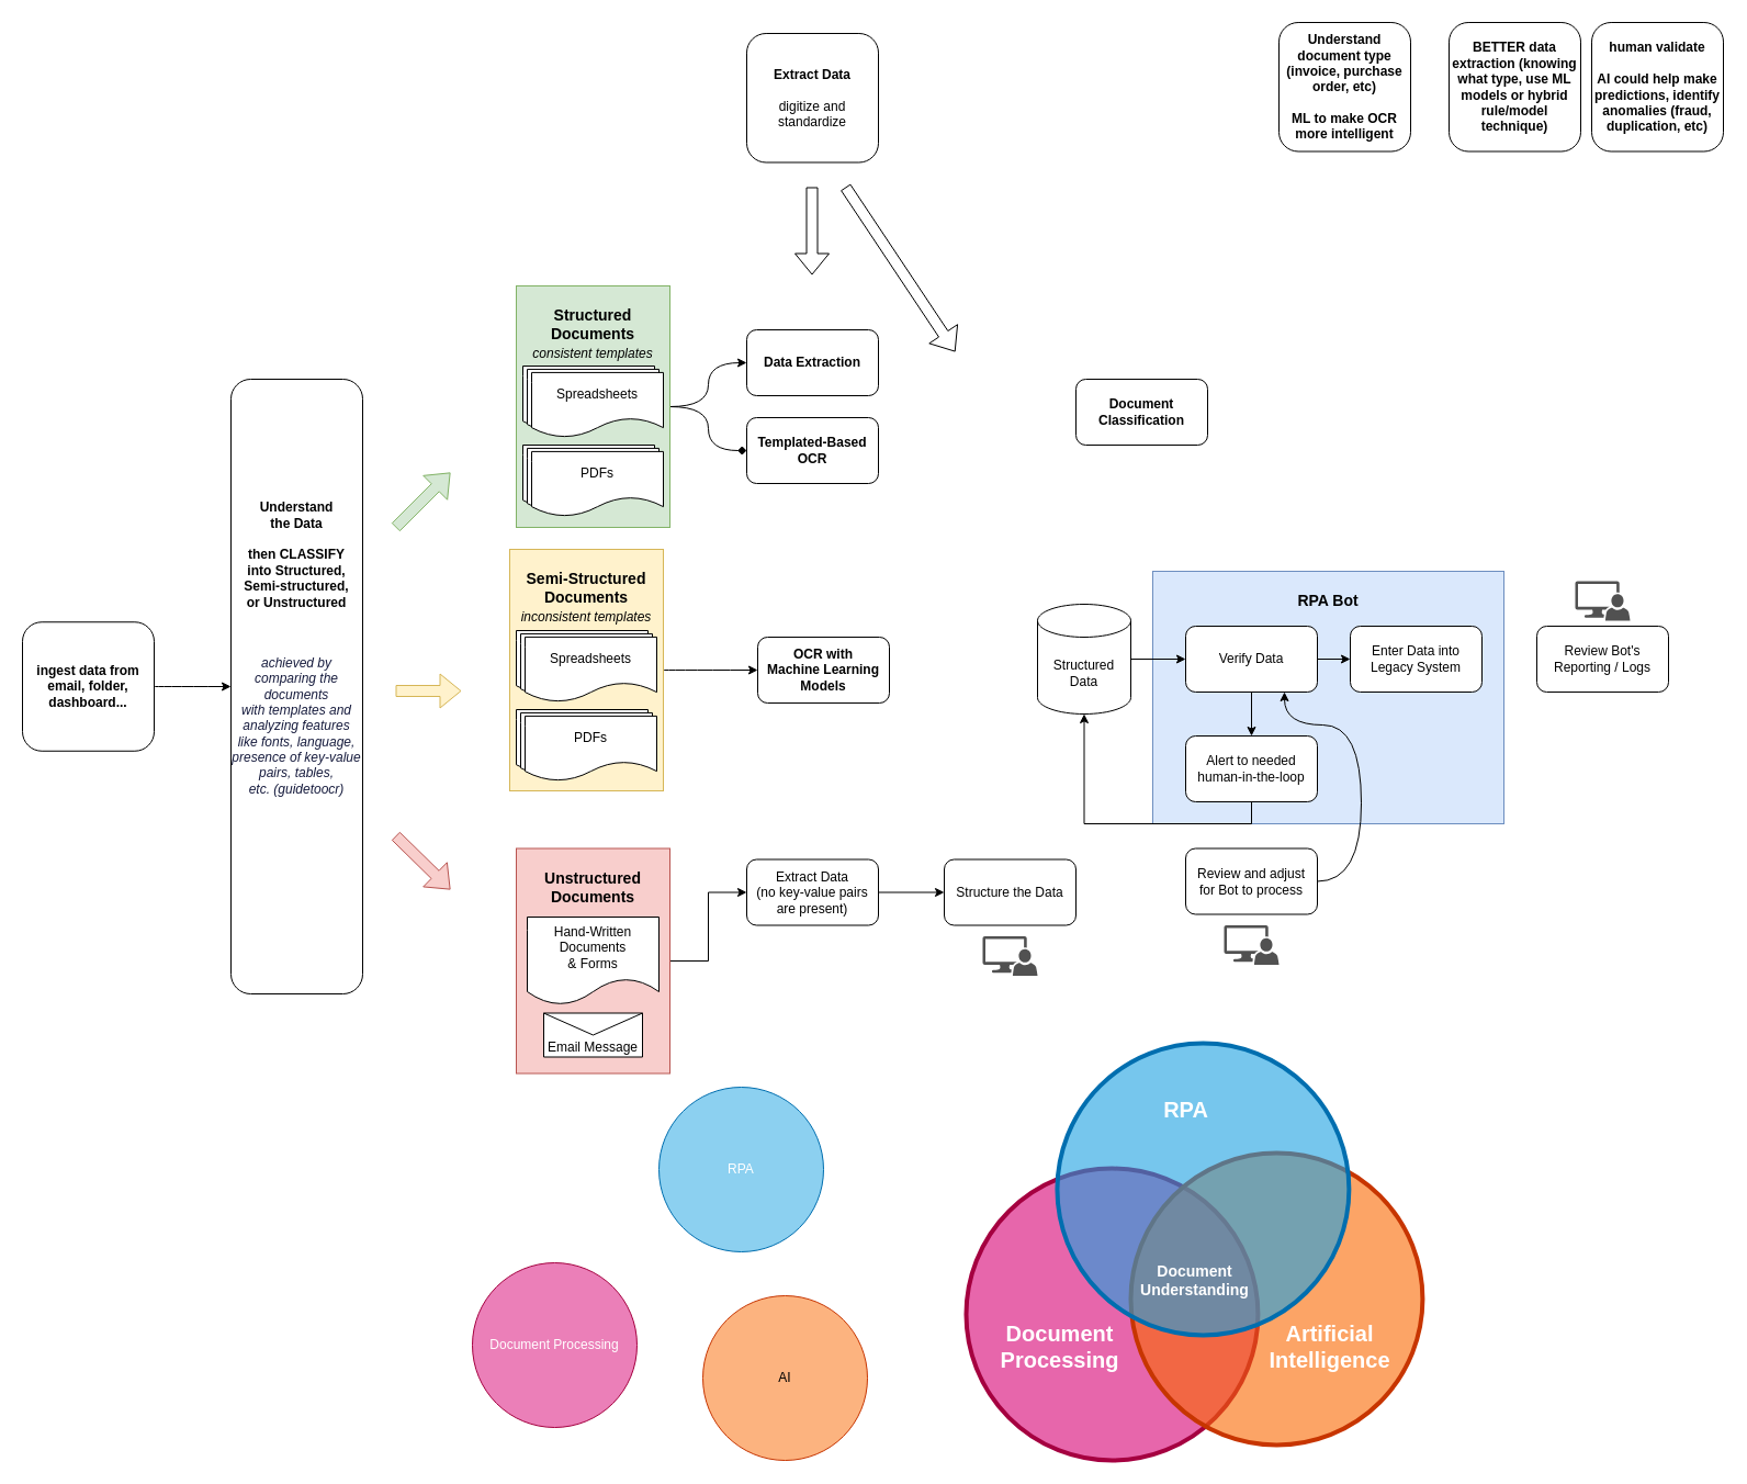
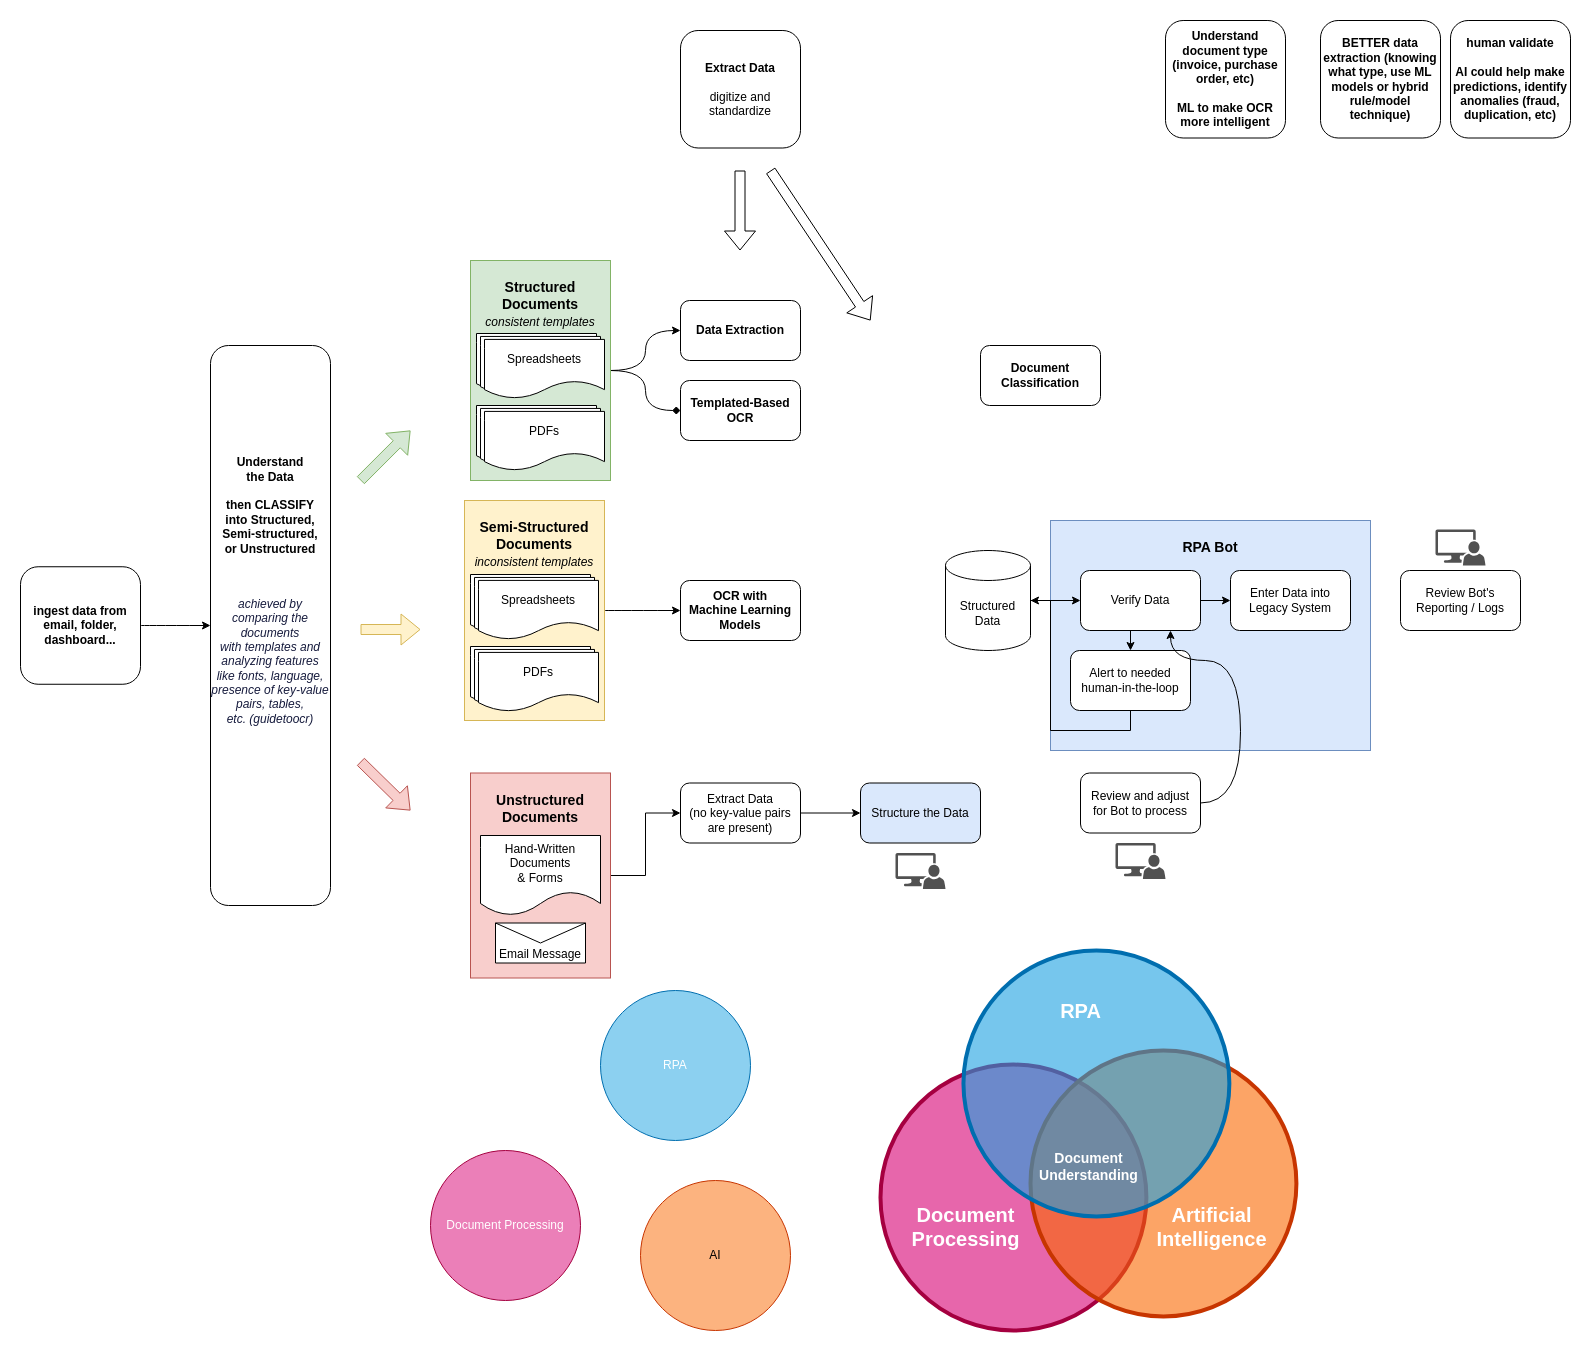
- <mxCell id="14" value="&lt;b&gt;OCR with &lt;br&gt;Machine Learning Models&lt;/b&gt;" style="rounded=1;whiteSpace=wrap;html=1;" vertex="1" parent="1"><mxGeometry x="690" y="580" width="120" height="60" as="geometry" /></mxCell>
+ <mxCell id="14" value="&lt;b&gt;OCR with &lt;br&gt;Machine Learning Models&lt;/b&gt;" style="rounded=1;whiteSpace=wrap;html=1;" vertex="1" parent="1"><mxGeometry x="680" y="580" width="120" height="60" as="geometry" /></mxCell>
- <mxCell id="33" value="Alert to needed human-in-the-loop" style="rounded=1;whiteSpace=wrap;html=1;" vertex="1" parent="1"><mxGeometry x="1080" y="670" width="120" height="60" as="geometry" /></mxCell>
+ <mxCell id="33" value="Alert to needed human-in-the-loop" style="rounded=1;whiteSpace=wrap;html=1;" vertex="1" parent="1"><mxGeometry x="1070" y="650" width="120" height="60" as="geometry" /></mxCell>
- <mxCell id="25" value="Structure the Data" style="rounded=1;whiteSpace=wrap;html=1;" vertex="1" parent="1"><mxGeometry x="860" y="782.5" width="120" height="60" as="geometry" /></mxCell>
+ <mxCell id="25" value="Structure the Data" style="rounded=1;whiteSpace=wrap;html=1;fillColor=#dae8fc;" vertex="1" parent="1"><mxGeometry x="860" y="782.5" width="120" height="60" as="geometry" /></mxCell>
